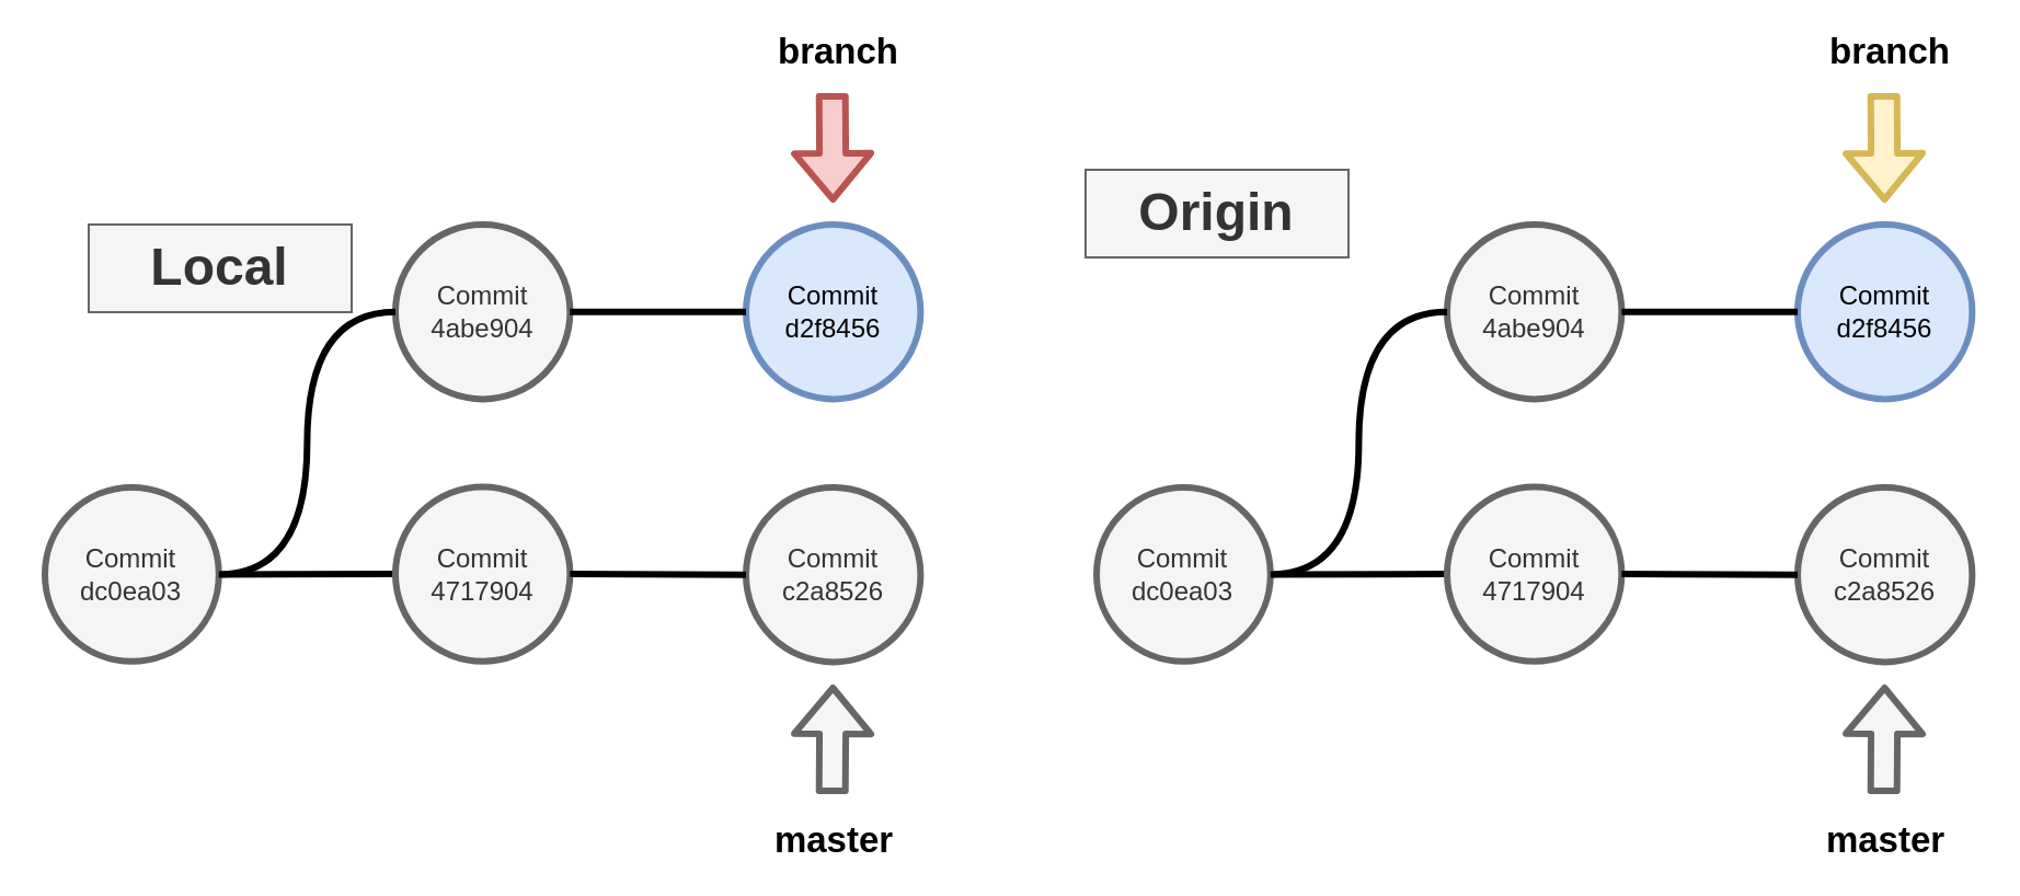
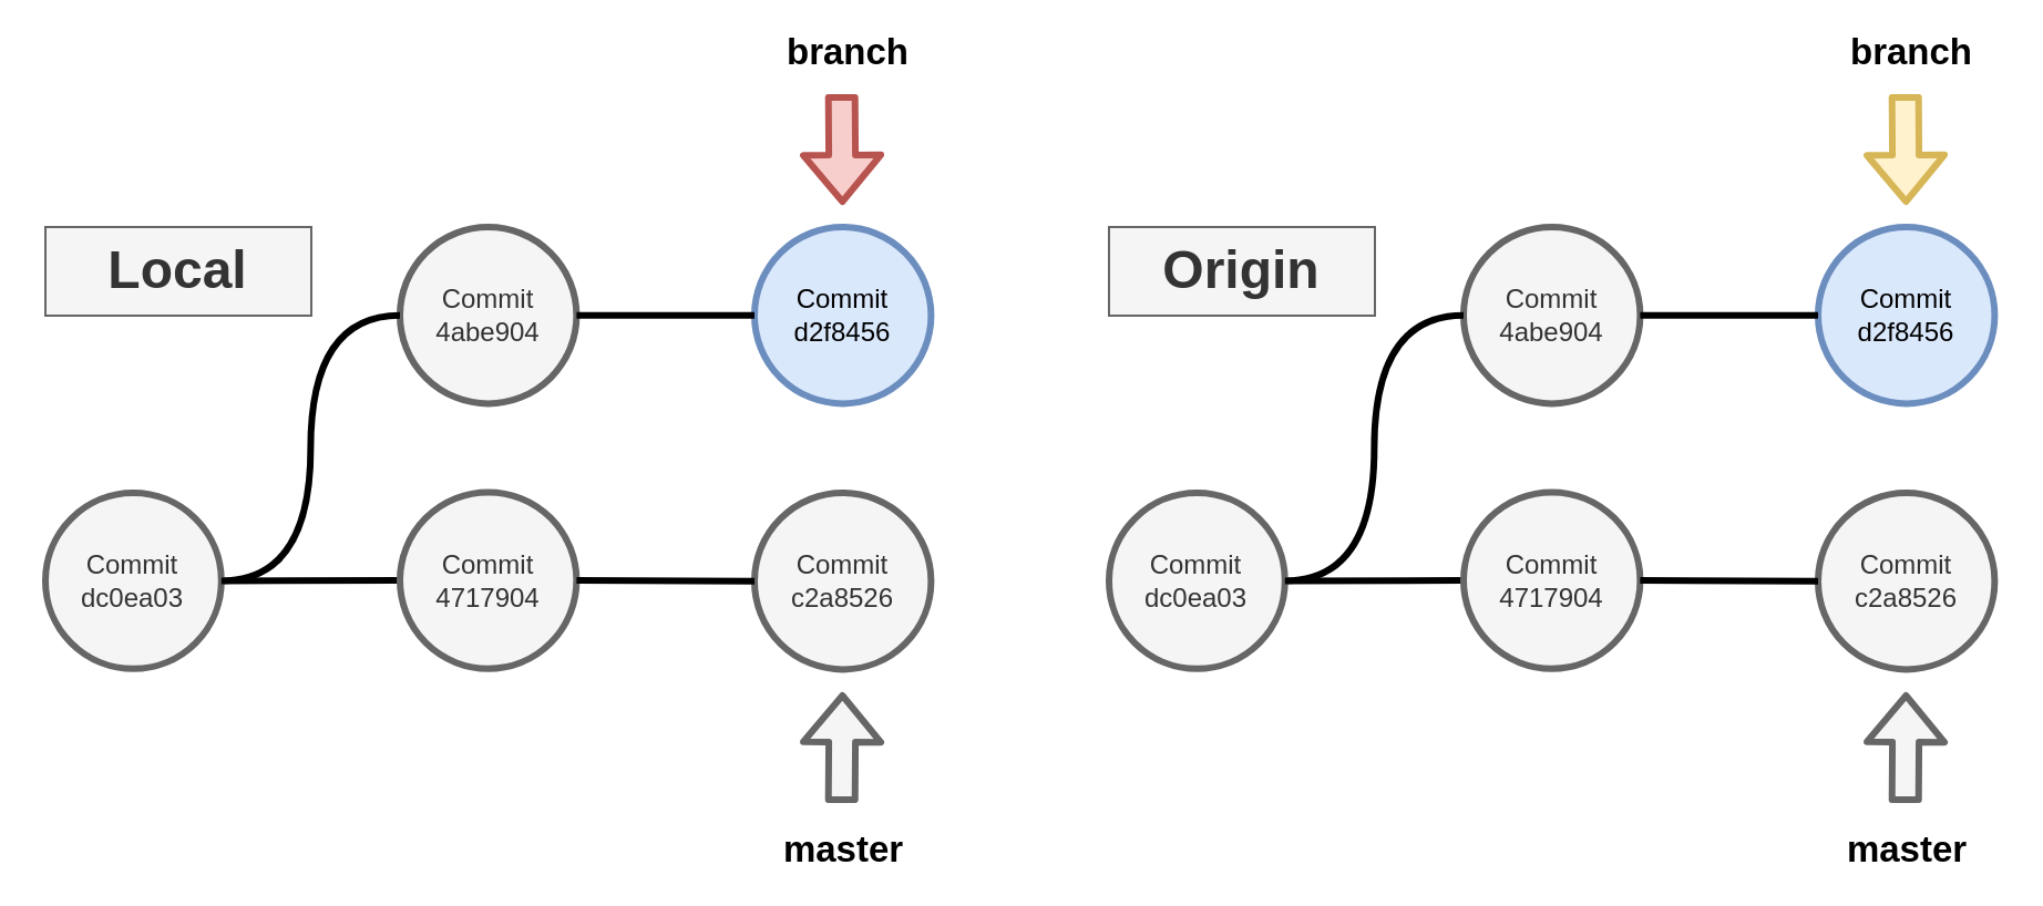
- <mxCell id="25" value="&lt;h1&gt;Origin&lt;/h1&gt;" style="text;html=1;strokeColor=#666666;fillColor=#f5f5f5;align=center;verticalAlign=middle;whiteSpace=wrap;rounded=0;fontColor=#333333;" parent="1" vertex="1"><mxGeometry x="495" y="55" width="120" height="40" as="geometry" /></mxCell>
+ <mxCell id="25" value="&lt;h1&gt;Origin&lt;/h1&gt;" style="text;html=1;strokeColor=#666666;fillColor=#f5f5f5;align=center;verticalAlign=middle;whiteSpace=wrap;rounded=0;fontColor=#333333;" parent="1" vertex="1"><mxGeometry x="500" y="80" width="120" height="40" as="geometry" /></mxCell>
- <mxCell id="24" value="&lt;h1&gt;Local&lt;/h1&gt;" style="text;html=1;strokeColor=#666666;fillColor=#f5f5f5;align=center;verticalAlign=middle;whiteSpace=wrap;rounded=0;fontColor=#333333;" parent="1" vertex="1"><mxGeometry x="40" y="80" width="120" height="40" as="geometry" /></mxCell>
+ <mxCell id="24" value="&lt;h1&gt;Local&lt;/h1&gt;" style="text;html=1;strokeColor=#666666;fillColor=#f5f5f5;align=center;verticalAlign=middle;whiteSpace=wrap;rounded=0;fontColor=#333333;" parent="1" vertex="1"><mxGeometry x="20" y="80" width="120" height="40" as="geometry" /></mxCell>
